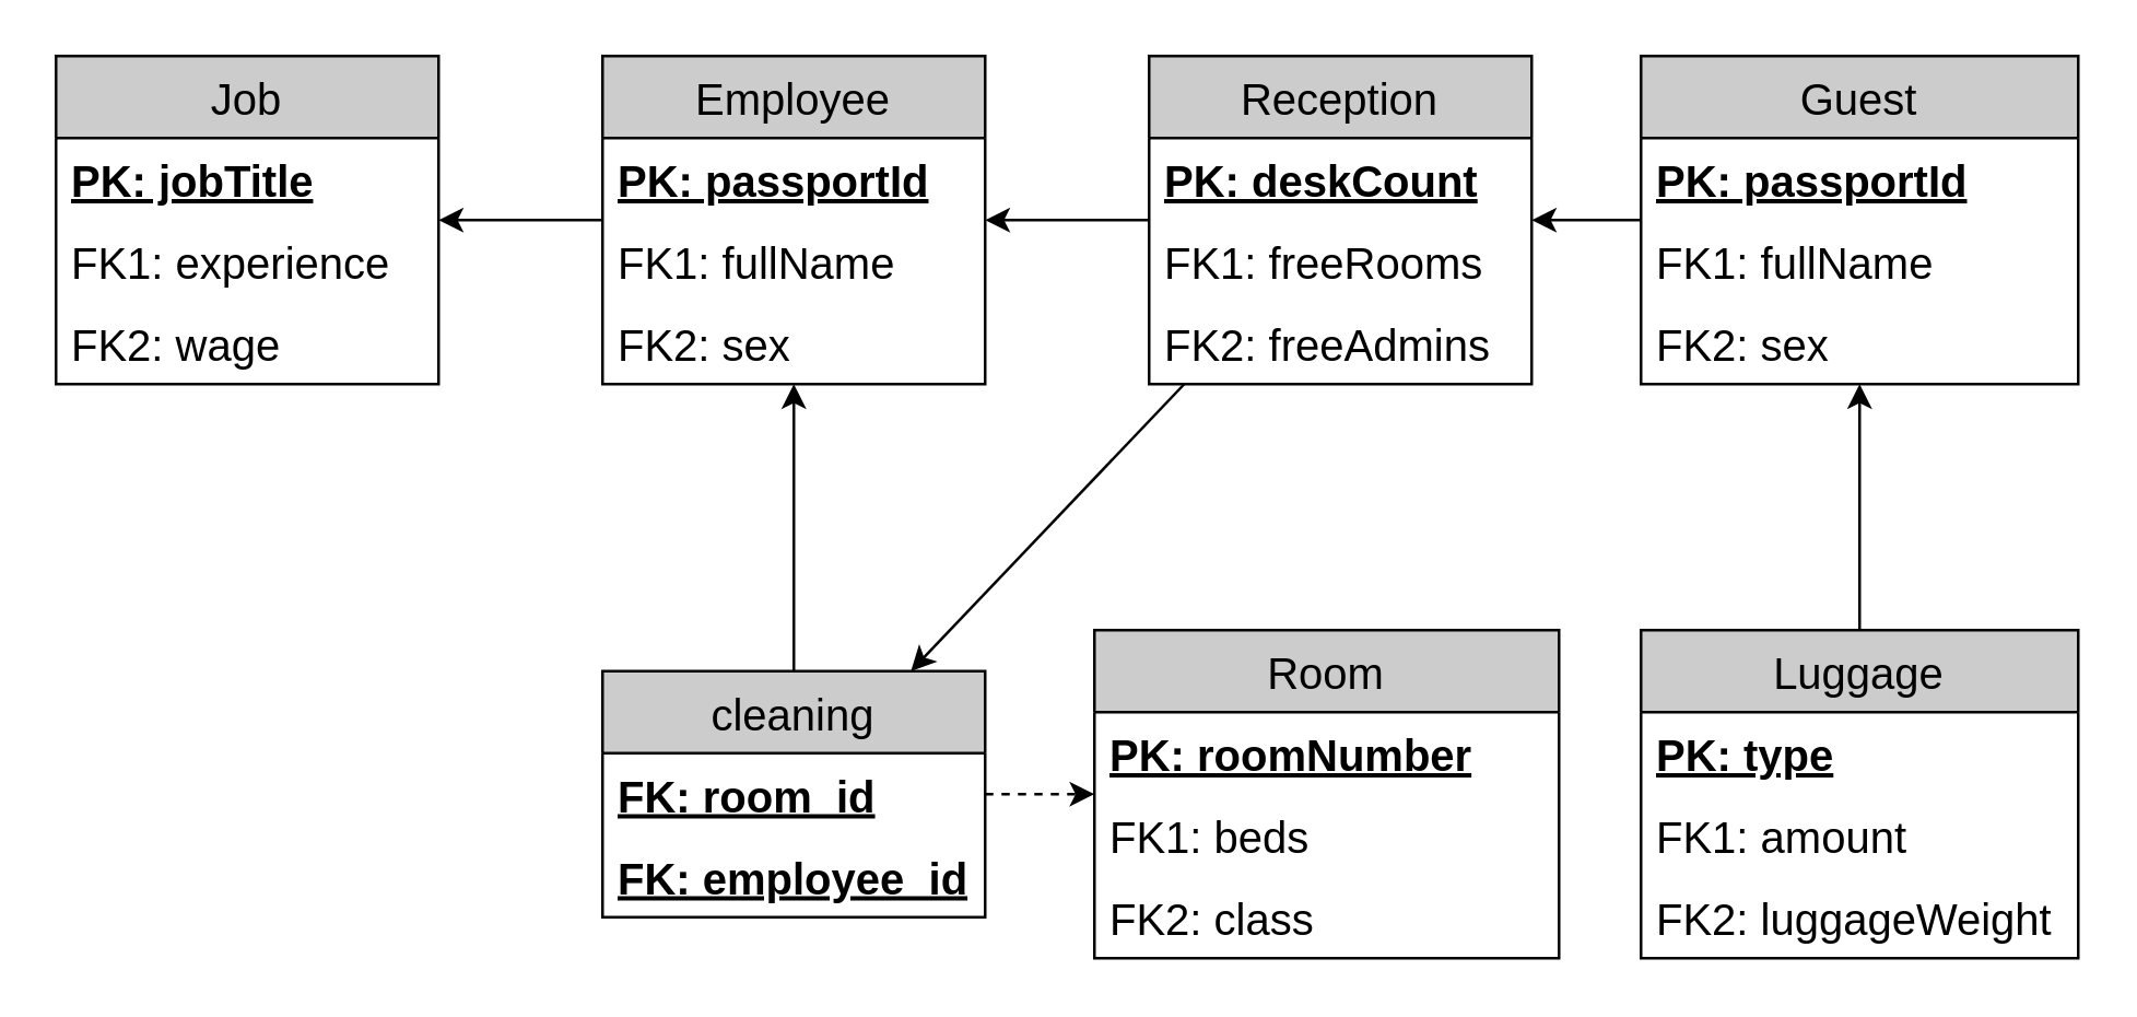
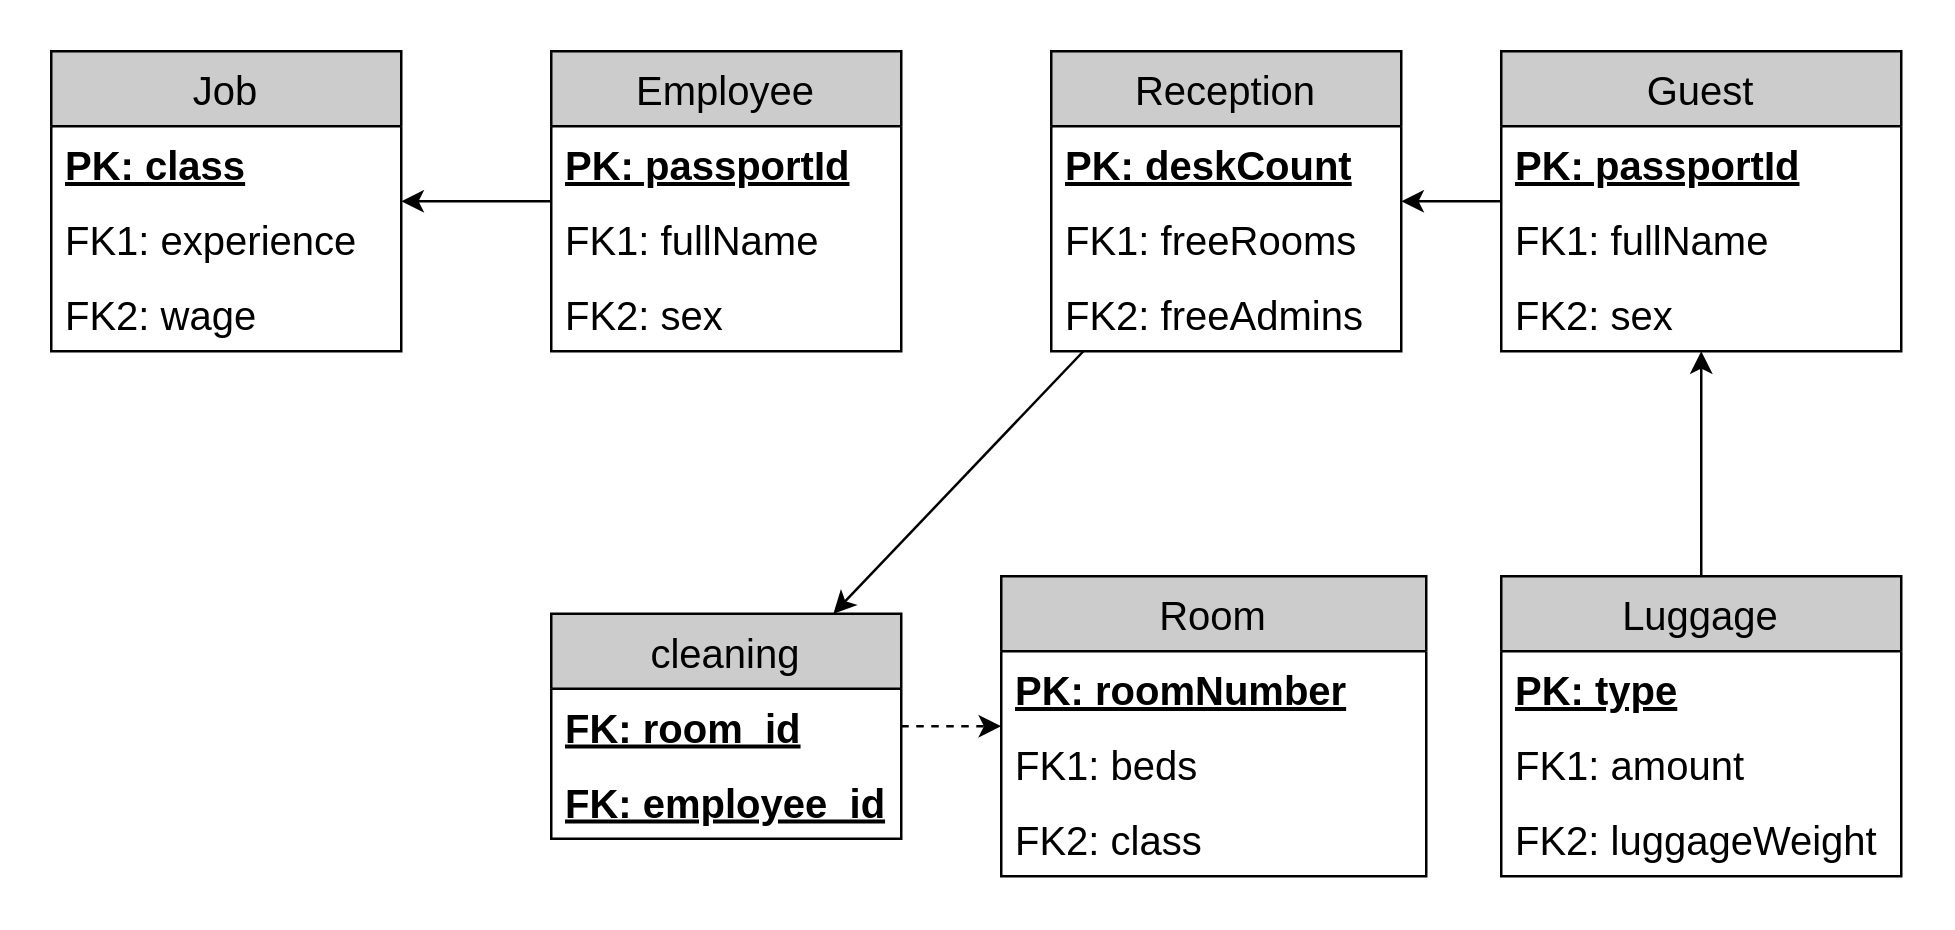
- <mxCell id="7" value="PK: jobTitle" style="text;strokeColor=none;fillColor=none;align=left;verticalAlign=middle;spacingLeft=4;spacingRight=4;overflow=hidden;points=[[0,0.5],[1,0.5]];portConstraint=eastwest;rotatable=0;strokeWidth=1;fontStyle=5;fontSize=16;" parent="6" vertex="1"><mxGeometry y="30" width="140" height="30" as="geometry" /></mxCell>
+ <mxCell id="7" value="PK: class" style="text;strokeColor=none;fillColor=none;align=left;verticalAlign=middle;spacingLeft=4;spacingRight=4;overflow=hidden;points=[[0,0.5],[1,0.5]];portConstraint=eastwest;rotatable=0;strokeWidth=1;fontStyle=5;fontSize=16;" parent="6" vertex="1"><mxGeometry y="30" width="140" height="30" as="geometry" /></mxCell>
- <mxCell id="15" value="" style="endArrow=classic;html=1;rounded=0;fontSize=16;strokeWidth=1;" parent="1" source="11" target="2" edge="1"><mxGeometry width="50" height="50" relative="1" as="geometry"><mxPoint x="310" y="260" as="sourcePoint" /><mxPoint x="360" y="210" as="targetPoint" /></mxGeometry></mxCell>
- <mxCell id="33" value="" style="endArrow=classic;html=1;rounded=0;fontSize=16;strokeWidth=1;" parent="1" source="25" target="2" edge="1"><mxGeometry width="50" height="50" relative="1" as="geometry"><mxPoint x="490" y="260" as="sourcePoint" /><mxPoint x="540" y="210" as="targetPoint" /></mxGeometry></mxCell>
